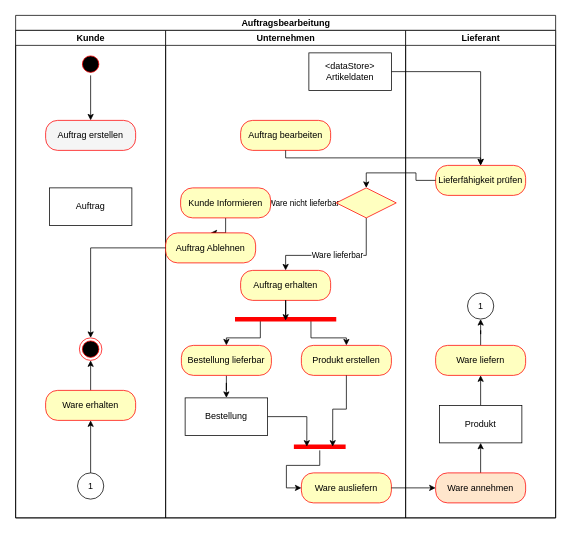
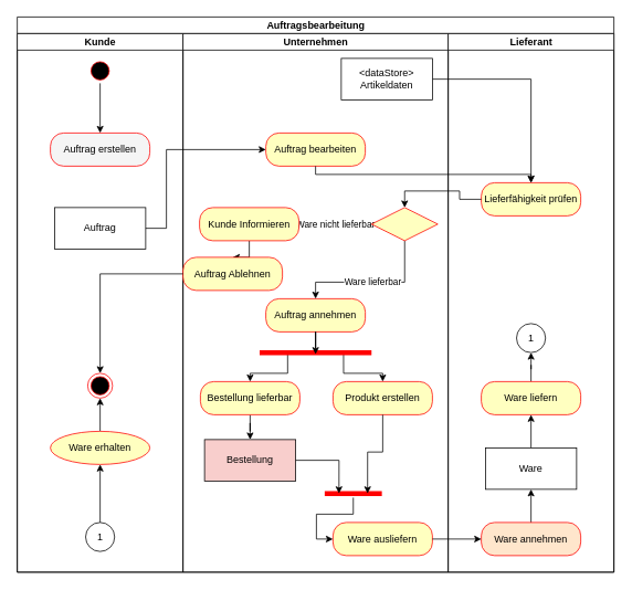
+ <mxCell id="46" style="edgeStyle=orthogonalEdgeStyle;rounded=0;orthogonalLoop=1;jettySize=auto;html=1;entryX=0;entryY=0.5;entryDx=0;entryDy=0;" edge="1" parent="2" source="8" target="16"><mxGeometry relative="1" as="geometry"><Array as="points"><mxPoint x="180" y="255" /><mxPoint x="180" y="160" /></Array></mxGeometry></mxCell>
- <mxCell id="17" value="Auftrag erhalten" style="rounded=1;whiteSpace=wrap;html=1;arcSize=40;fontColor=#000000;fillColor=#ffffc0;strokeColor=#ff0000;" vertex="1" parent="13"><mxGeometry x="100" y="320" width="120" height="40" as="geometry" /></mxCell>
+ <mxCell id="17" value="Auftrag annehmen" style="rounded=1;whiteSpace=wrap;html=1;arcSize=40;fontColor=#000000;fillColor=#ffffc0;strokeColor=#ff0000;" vertex="1" parent="13"><mxGeometry x="100" y="320" width="120" height="40" as="geometry" /></mxCell>
- <mxCell id="10" value="Ware erhalten" style="rounded=1;whiteSpace=wrap;html=1;arcSize=40;fontColor=#000000;fillColor=#ffffc0;strokeColor=#ff0000;" vertex="1" parent="3"><mxGeometry x="40" y="480" width="120" height="40" as="geometry" /></mxCell>
+ <mxCell id="10" value="Ware erhalten" style="ellipse;whiteSpace=wrap;html=1;arcSize=40;fontColor=#000000;fillColor=#ffffc0;strokeColor=#ff0000;" vertex="1" parent="3"><mxGeometry x="40" y="480" width="120" height="40" as="geometry" /></mxCell>
- <mxCell id="25" value="Bestellung" style="html=1;whiteSpace=wrap;" vertex="1" parent="13"><mxGeometry x="26" y="490" width="110" height="50" as="geometry" /></mxCell>
+ <mxCell id="25" value="Bestellung" style="html=1;whiteSpace=wrap;fillColor=#f8cecc;" vertex="1" parent="13"><mxGeometry x="26" y="490" width="110" height="50" as="geometry" /></mxCell>
- <mxCell id="42" value="Produkt" style="html=1;whiteSpace=wrap;" vertex="1" parent="37"><mxGeometry x="45" y="500" width="110" height="50" as="geometry" /></mxCell>
+ <mxCell id="42" value="Ware" style="html=1;whiteSpace=wrap;" vertex="1" parent="37"><mxGeometry x="45" y="500" width="110" height="50" as="geometry" /></mxCell>
